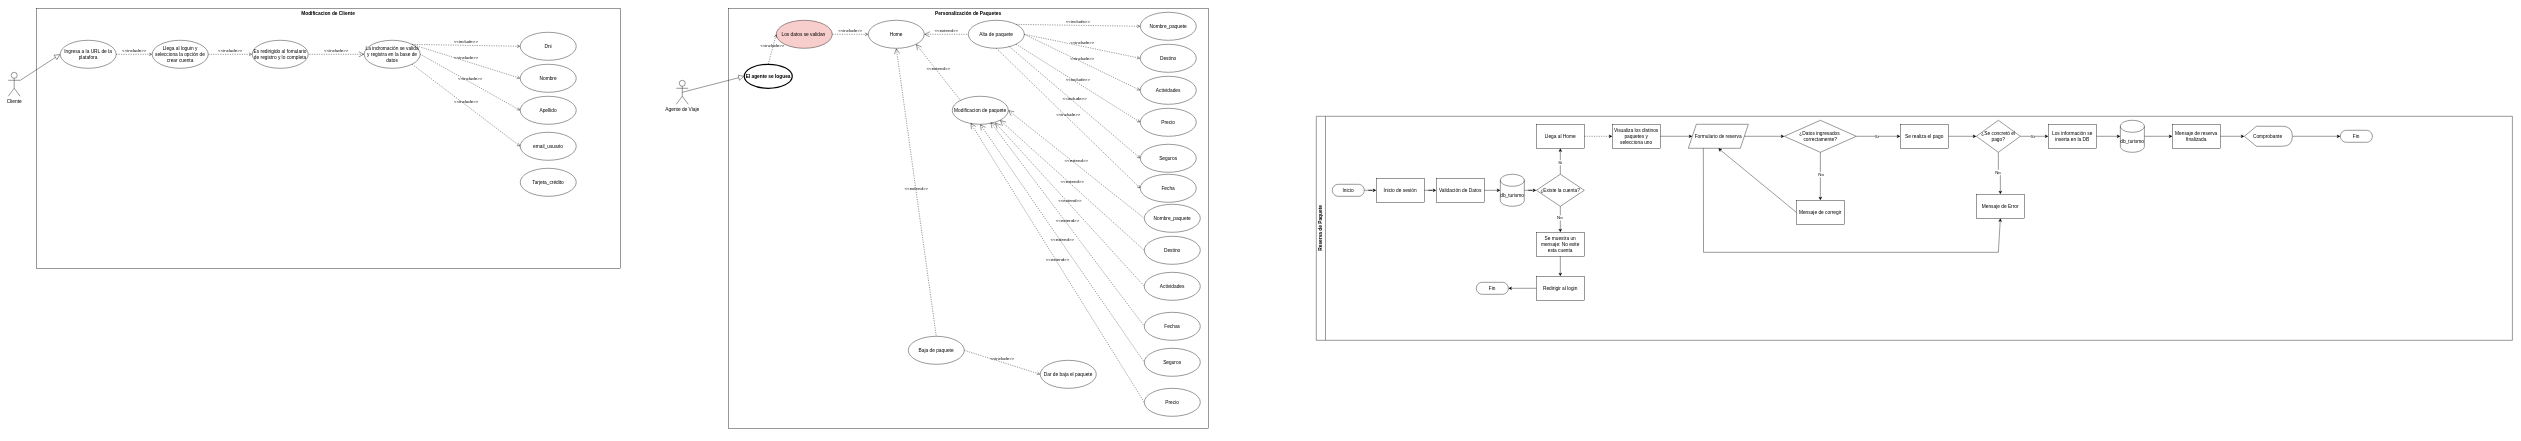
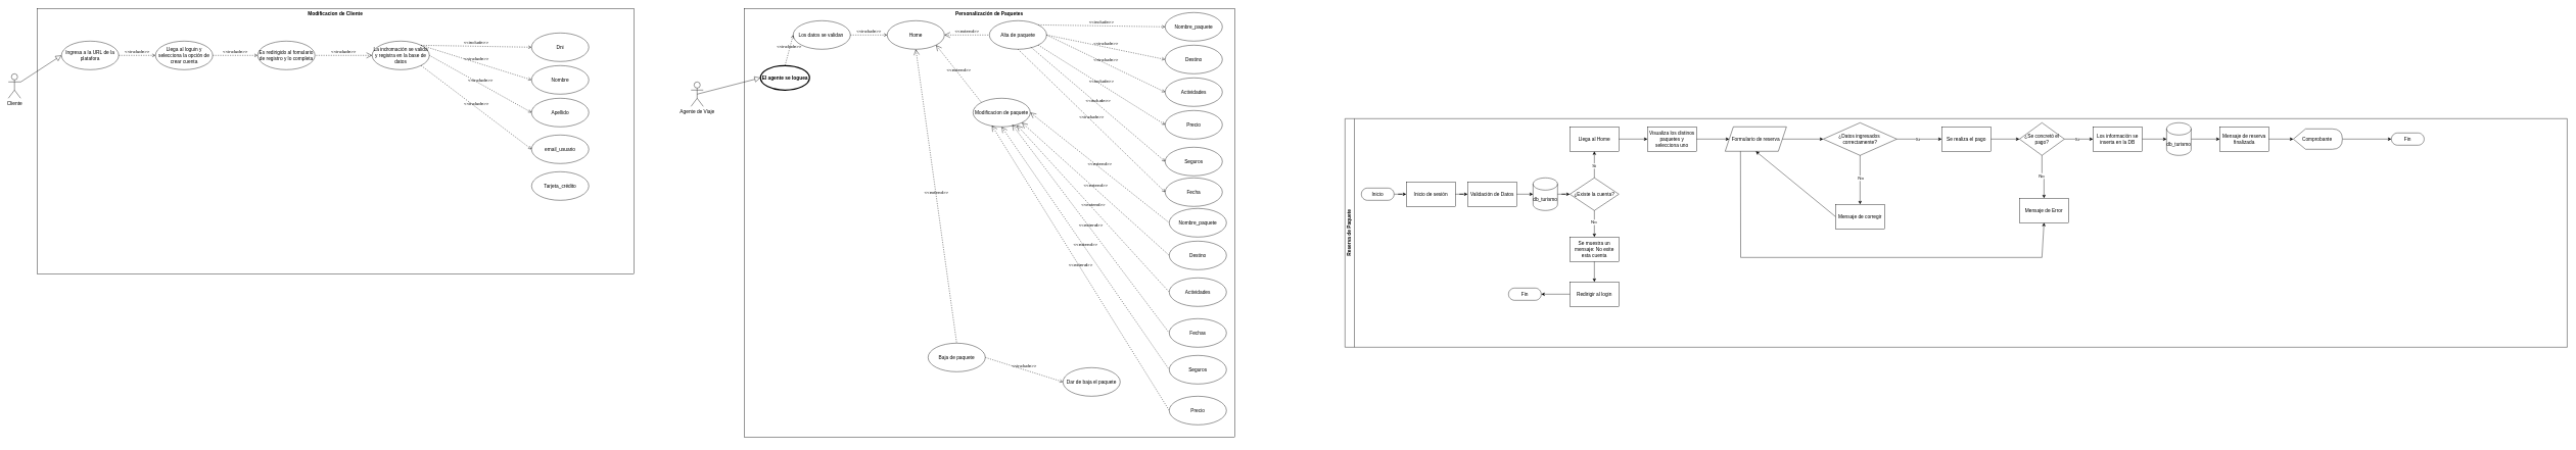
- <mxCell id="25" value="Los datos se validan&amp;nbsp;" style="ellipse;whiteSpace=wrap;html=1;fillColor=#f8cecc;" parent="1" vertex="1"><mxGeometry x="1940" y="50" width="140" height="70" as="geometry" /></mxCell>
+ <mxCell id="25" value="Los datos se validan&amp;nbsp;" style="ellipse;whiteSpace=wrap;html=1;" parent="1" vertex="1"><mxGeometry x="1940" y="50" width="140" height="70" as="geometry" /></mxCell>
- <mxCell id="81" value="" style="edgeStyle=orthogonalEdgeStyle;rounded=0;orthogonalLoop=1;jettySize=auto;html=1;exitX=1;exitY=0.5;exitDx=0;exitDy=0;entryX=0;entryY=0.5;entryDx=0;entryDy=0;dashed=1;" edge="1" parent="62" source="70" target="80"><mxGeometry relative="1" as="geometry"><mxPoint x="990" y="340" as="sourcePoint" /><mxPoint x="990" y="420" as="targetPoint" /></mxGeometry></mxCell>
+ <mxCell id="81" value="" style="edgeStyle=orthogonalEdgeStyle;rounded=0;orthogonalLoop=1;jettySize=auto;html=1;exitX=1;exitY=0.5;exitDx=0;exitDy=0;entryX=0;entryY=0.5;entryDx=0;entryDy=0;" edge="1" parent="62" source="70" target="80"><mxGeometry relative="1" as="geometry"><mxPoint x="990" y="340" as="sourcePoint" /><mxPoint x="990" y="420" as="targetPoint" /></mxGeometry></mxCell>
